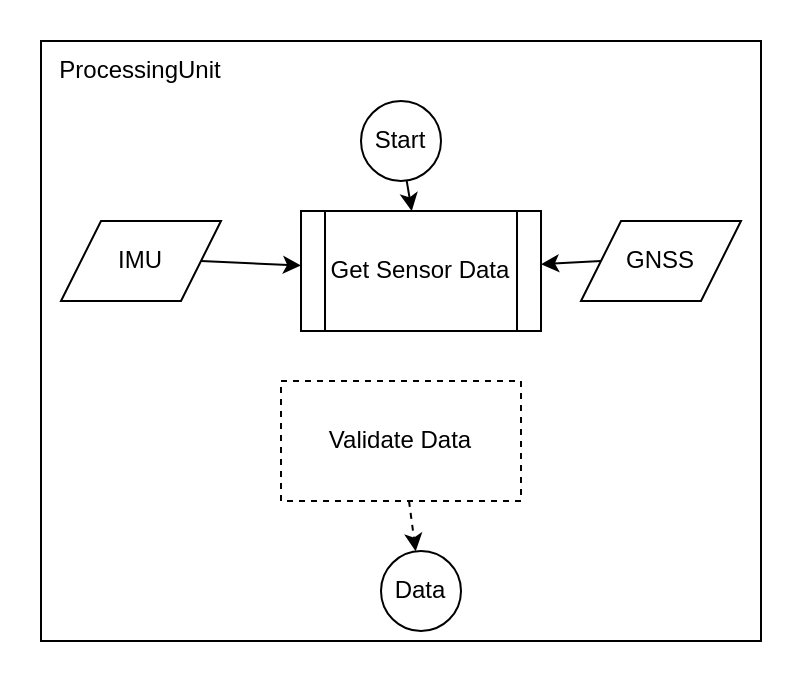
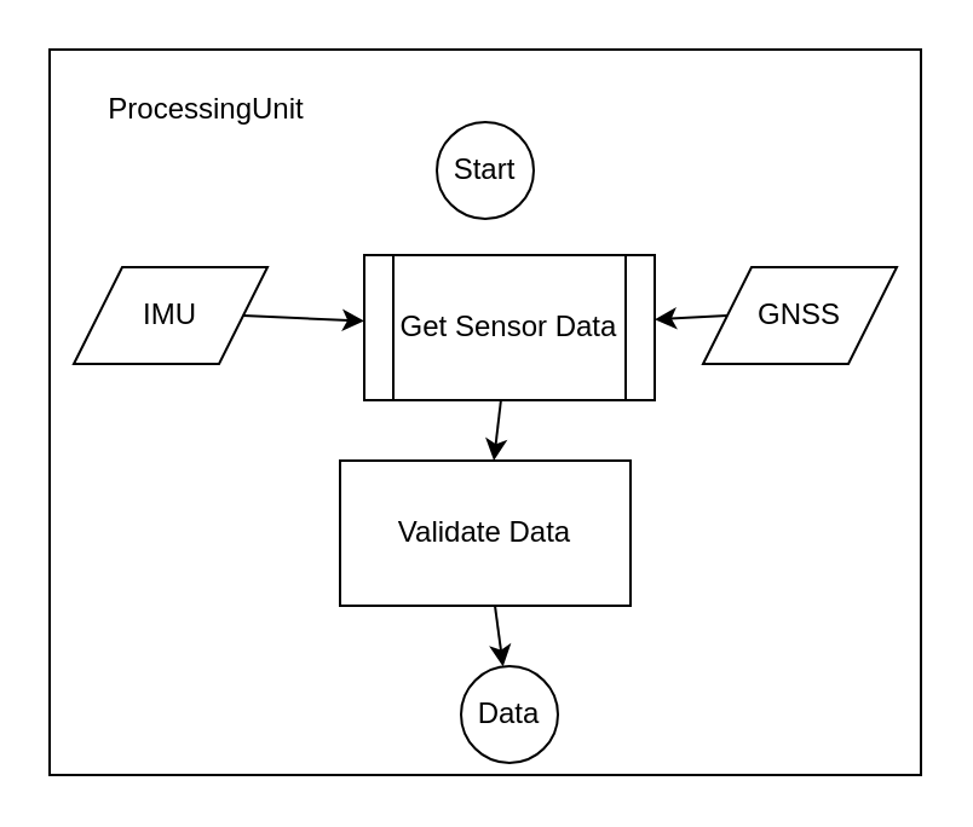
- <mxCell id="12" value="ProcessingUnit" style="text;html=1;align=center;verticalAlign=middle;whiteSpace=wrap;rounded=0;" parent="1" vertex="1"><mxGeometry x="20" y="20" width="100" height="30" as="geometry" /></mxCell>
+ <mxCell id="12" value="ProcessingUnit" style="text;html=1;align=center;verticalAlign=middle;whiteSpace=wrap;rounded=0;" parent="1" vertex="1"><mxGeometry x="35" y="30" width="100" height="30" as="geometry" /></mxCell>
- <mxCell id="5" value="" style="edgeStyle=none;html=1;" parent="1" source="6" target="4" edge="1"><mxGeometry relative="1" as="geometry" /></mxCell>
+ <mxCell id="3" value="" style="edgeStyle=none;html=1;" parent="1" source="4" target="10" edge="1"><mxGeometry relative="1" as="geometry" /></mxCell>
- <mxCell id="10" value="Validate Data" style="rounded=0;whiteSpace=wrap;html=1;dashed=1;" parent="1" vertex="1"><mxGeometry x="140" y="190" width="120" height="60" as="geometry" /></mxCell>
+ <mxCell id="10" value="Validate Data" style="rounded=0;whiteSpace=wrap;html=1;" parent="1" vertex="1"><mxGeometry x="140" y="190" width="120" height="60" as="geometry" /></mxCell>
- <mxCell id="9" value="" style="edgeStyle=none;html=1;dashed=1;" parent="1" source="10" target="11" edge="1"><mxGeometry relative="1" as="geometry" /></mxCell>
+ <mxCell id="9" value="" style="edgeStyle=none;html=1;" parent="1" source="10" target="11" edge="1"><mxGeometry relative="1" as="geometry" /></mxCell>
